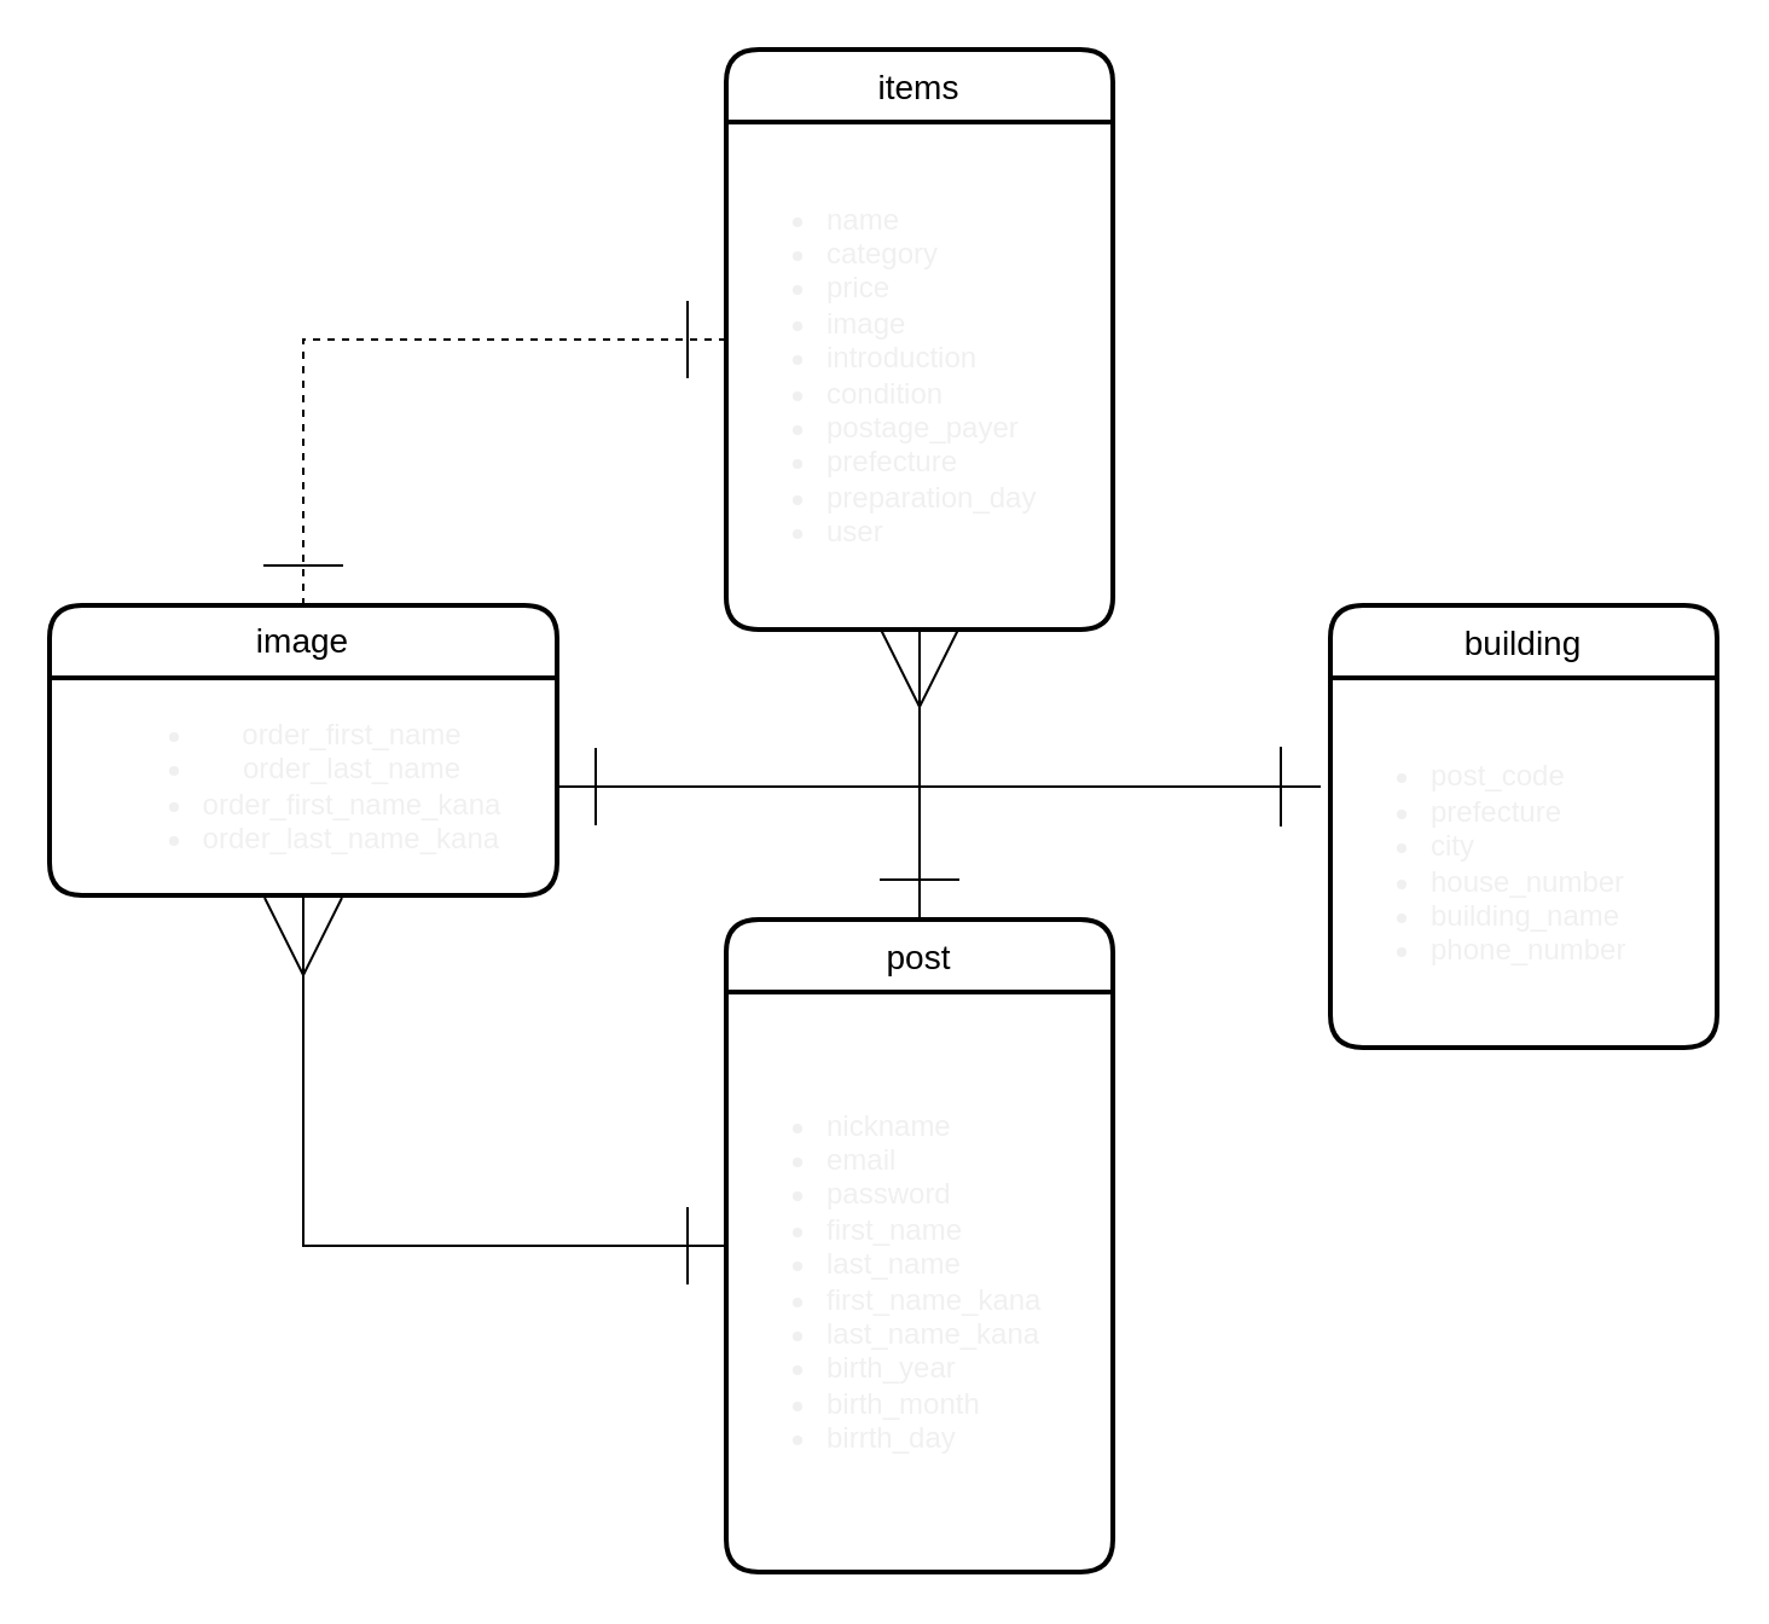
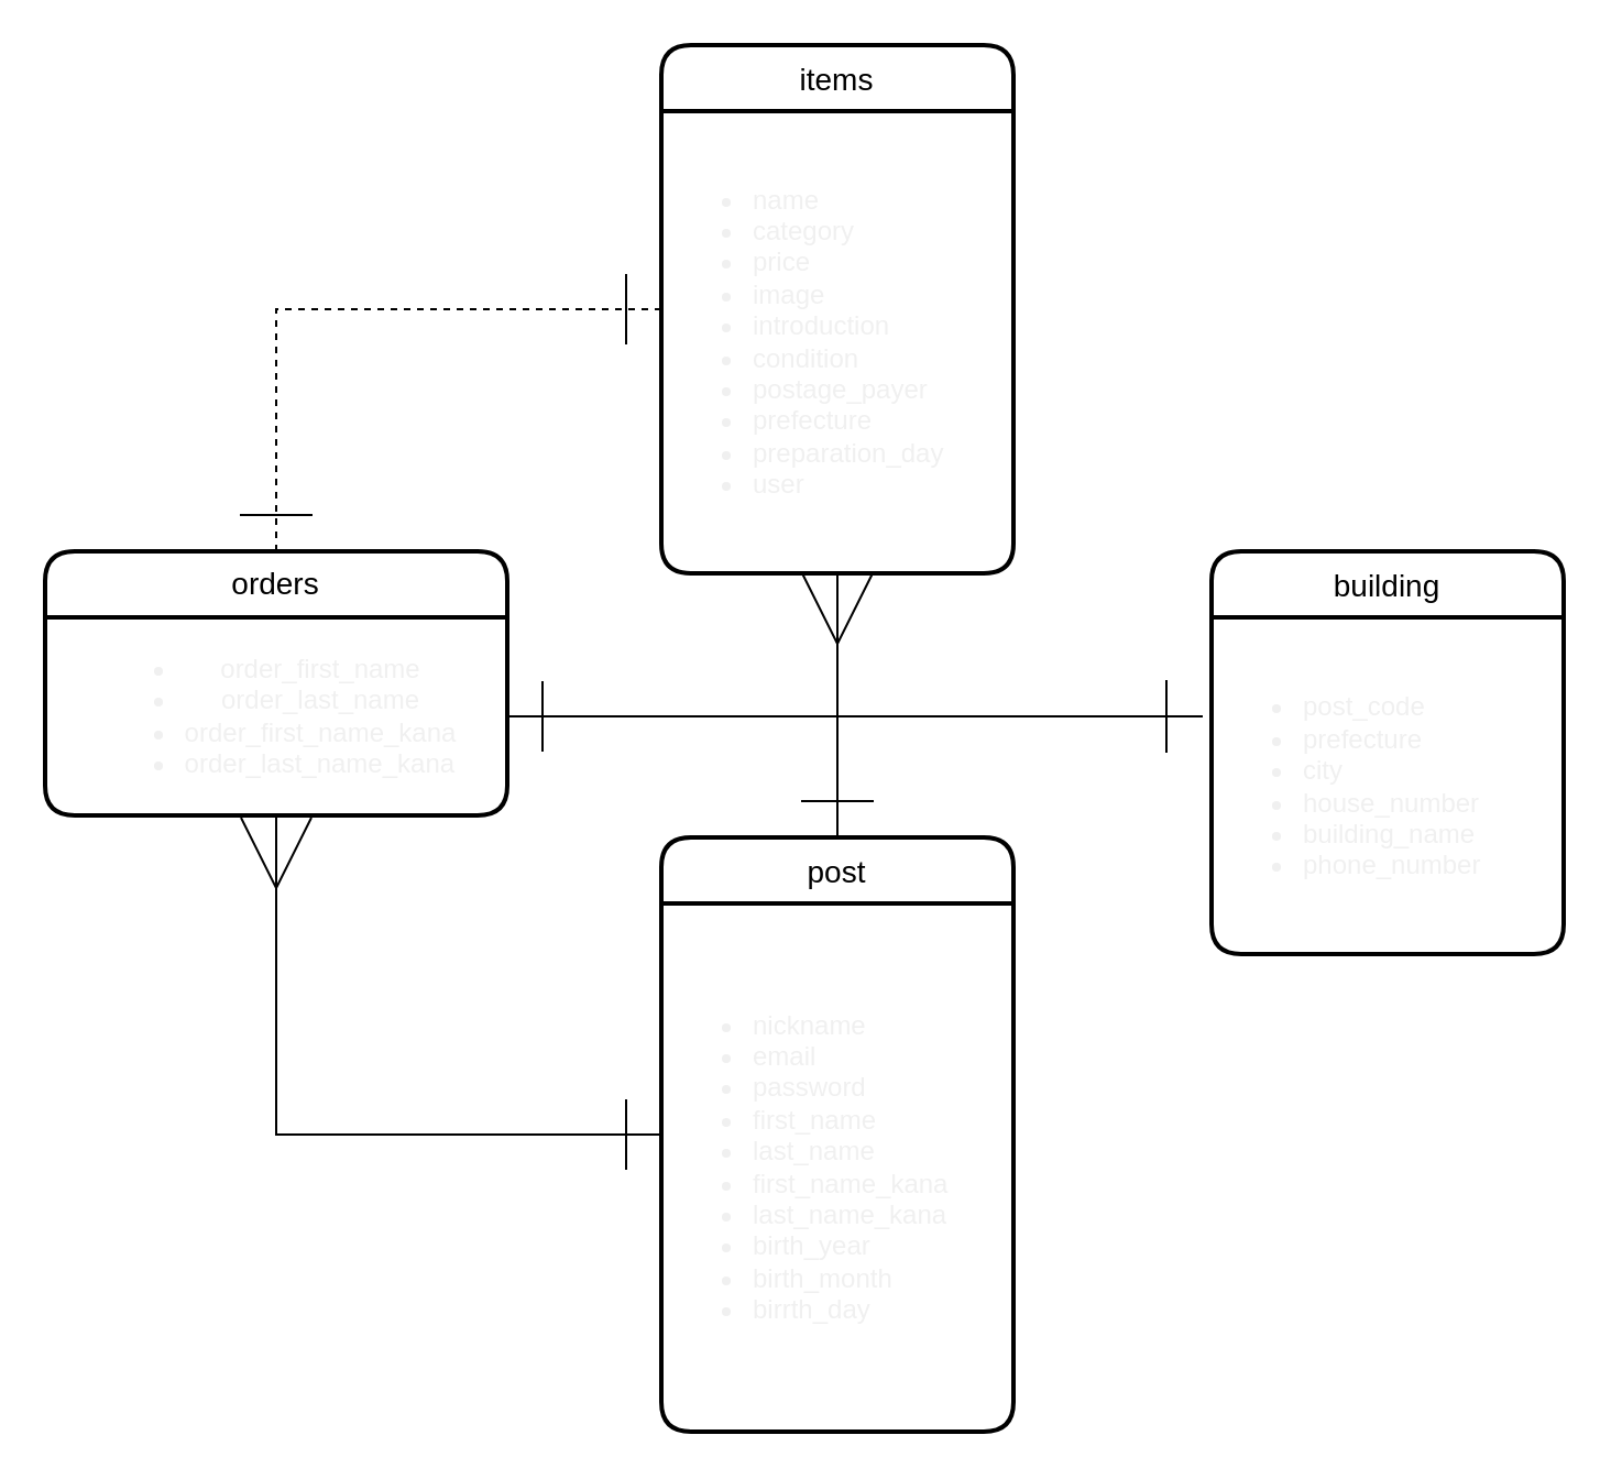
- <mxCell id="9" value="image" style="swimlane;childLayout=stackLayout;horizontal=1;startSize=30;horizontalStack=0;rounded=1;fontSize=14;fontStyle=0;strokeWidth=2;resizeParent=0;resizeLast=1;shadow=0;dashed=0;align=center;labelBackgroundColor=none;verticalAlign=top;" parent="1" vertex="1"><mxGeometry x="20" y="250" width="210" height="120" as="geometry" /></mxCell>
+ <mxCell id="9" value="orders" style="swimlane;childLayout=stackLayout;horizontal=1;startSize=30;horizontalStack=0;rounded=1;fontSize=14;fontStyle=0;strokeWidth=2;resizeParent=0;resizeLast=1;shadow=0;dashed=0;align=center;labelBackgroundColor=none;verticalAlign=top;" parent="1" vertex="1"><mxGeometry x="20" y="250" width="210" height="120" as="geometry" /></mxCell>
